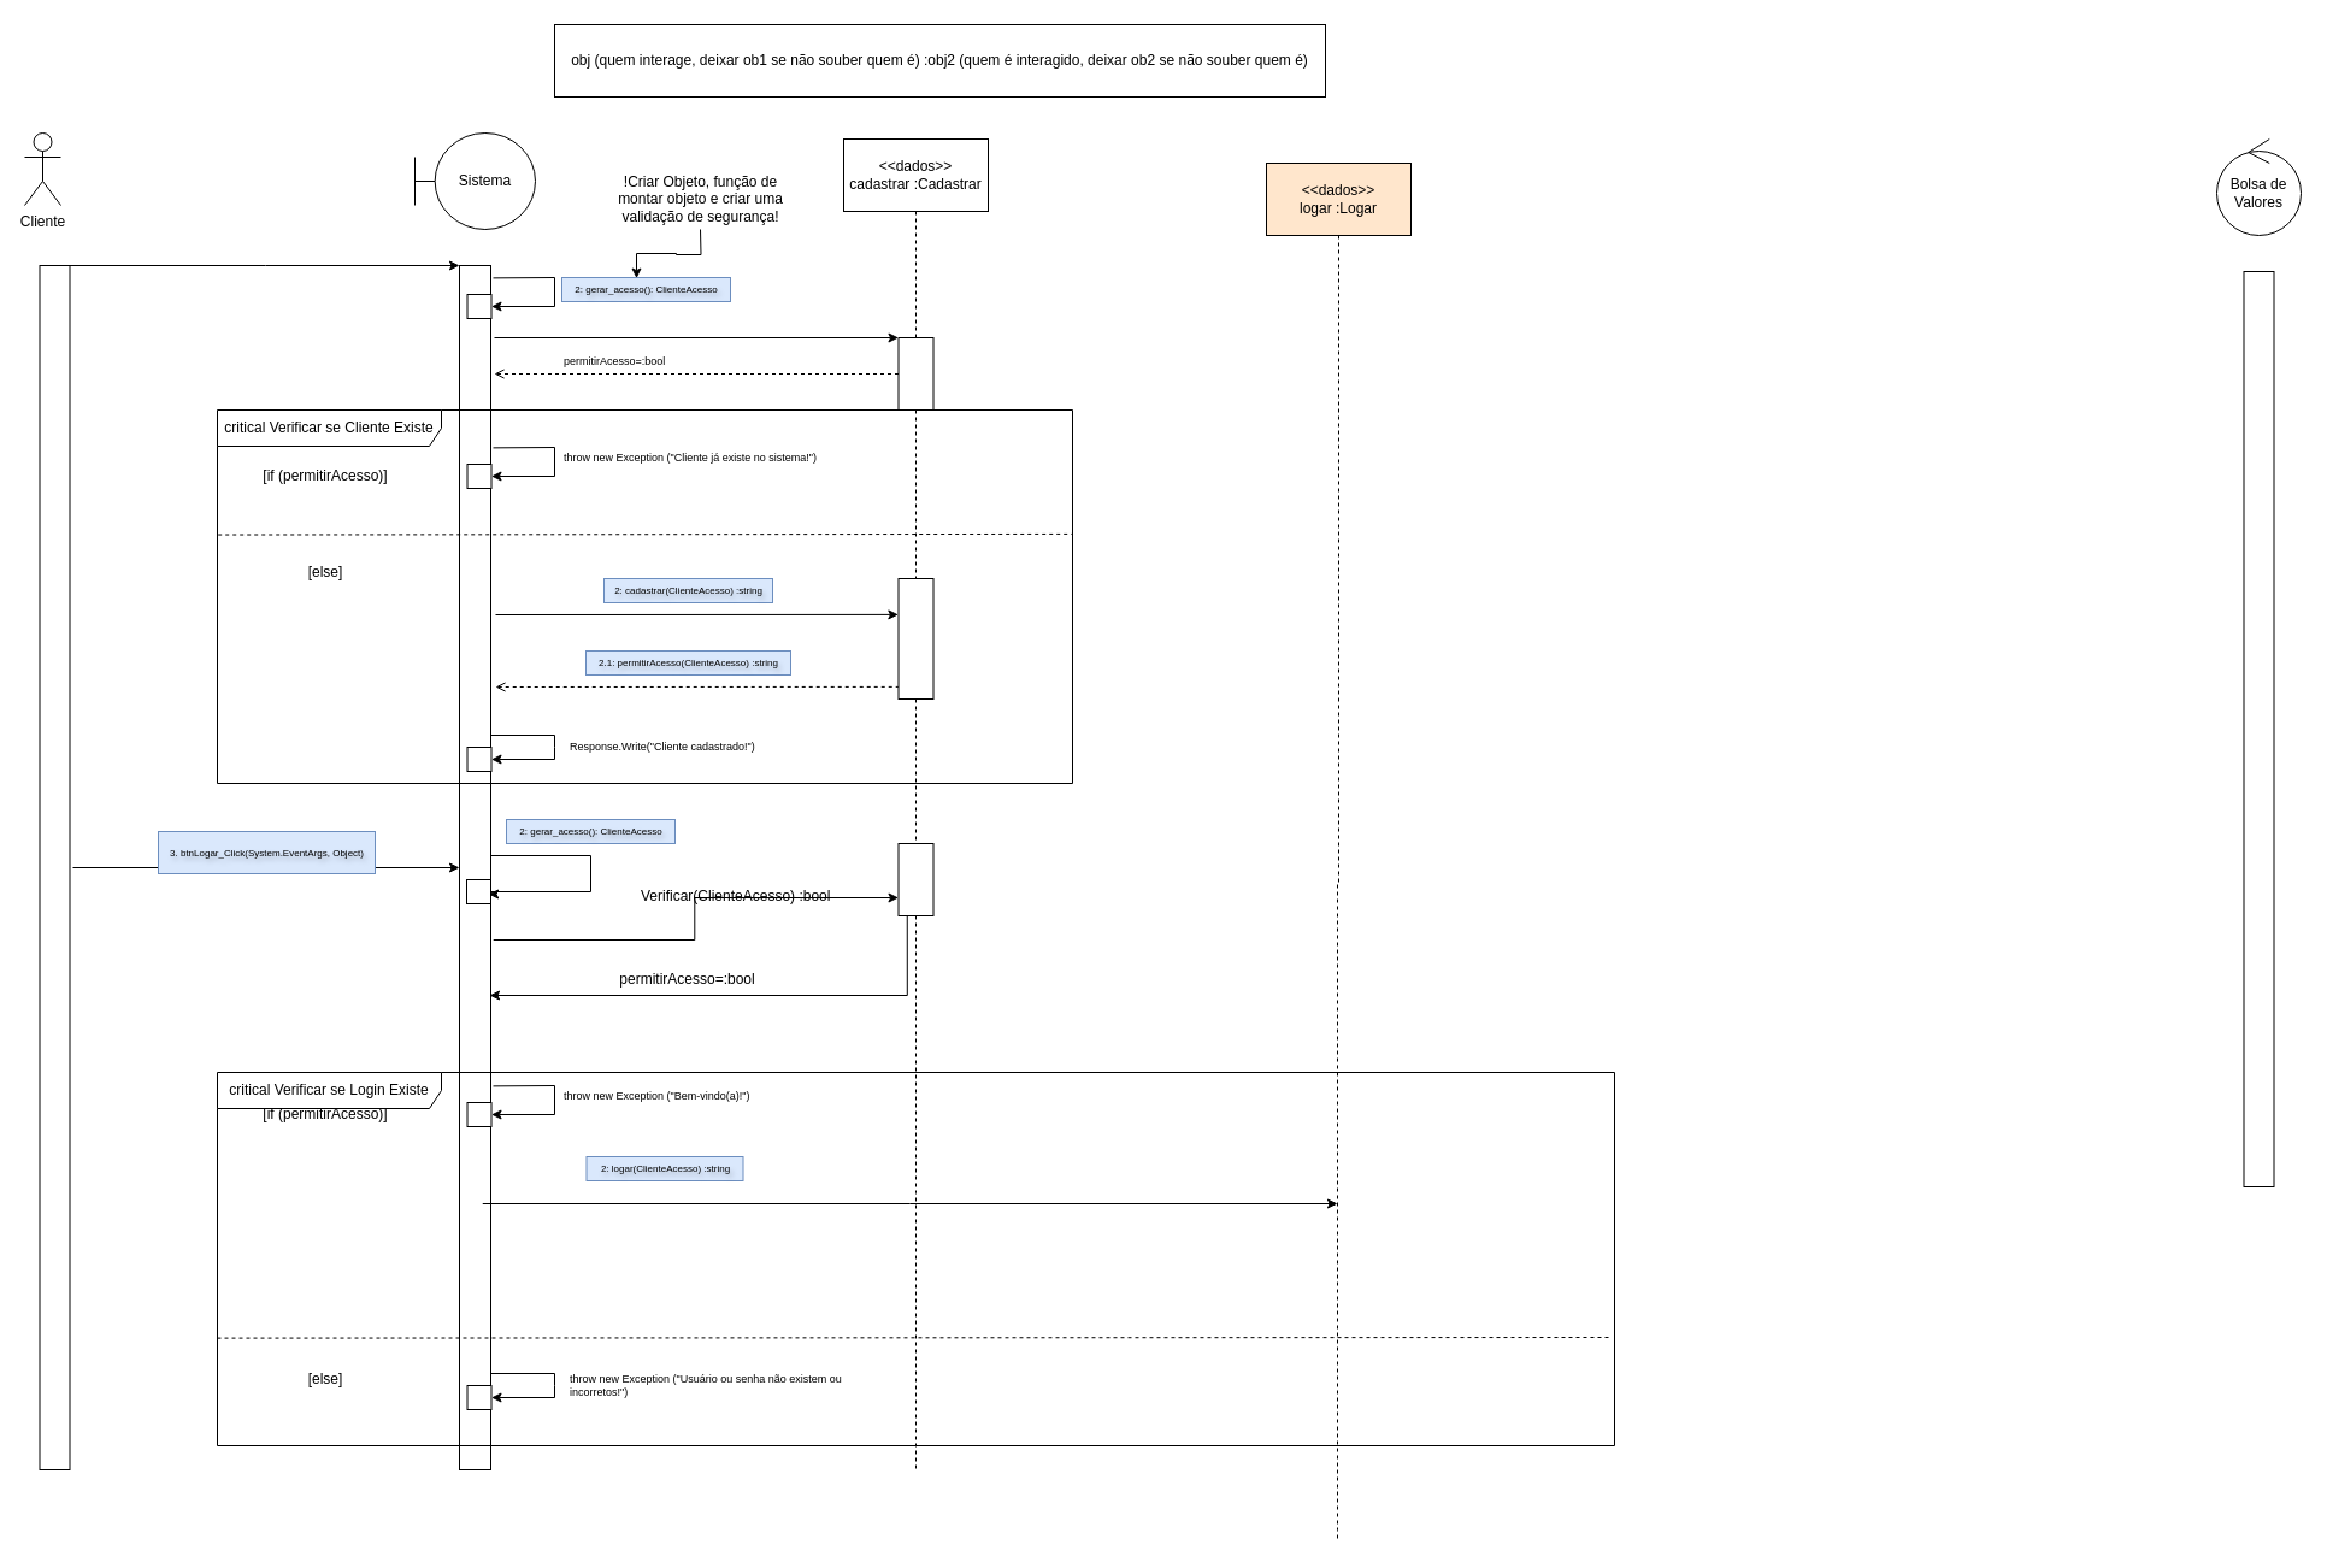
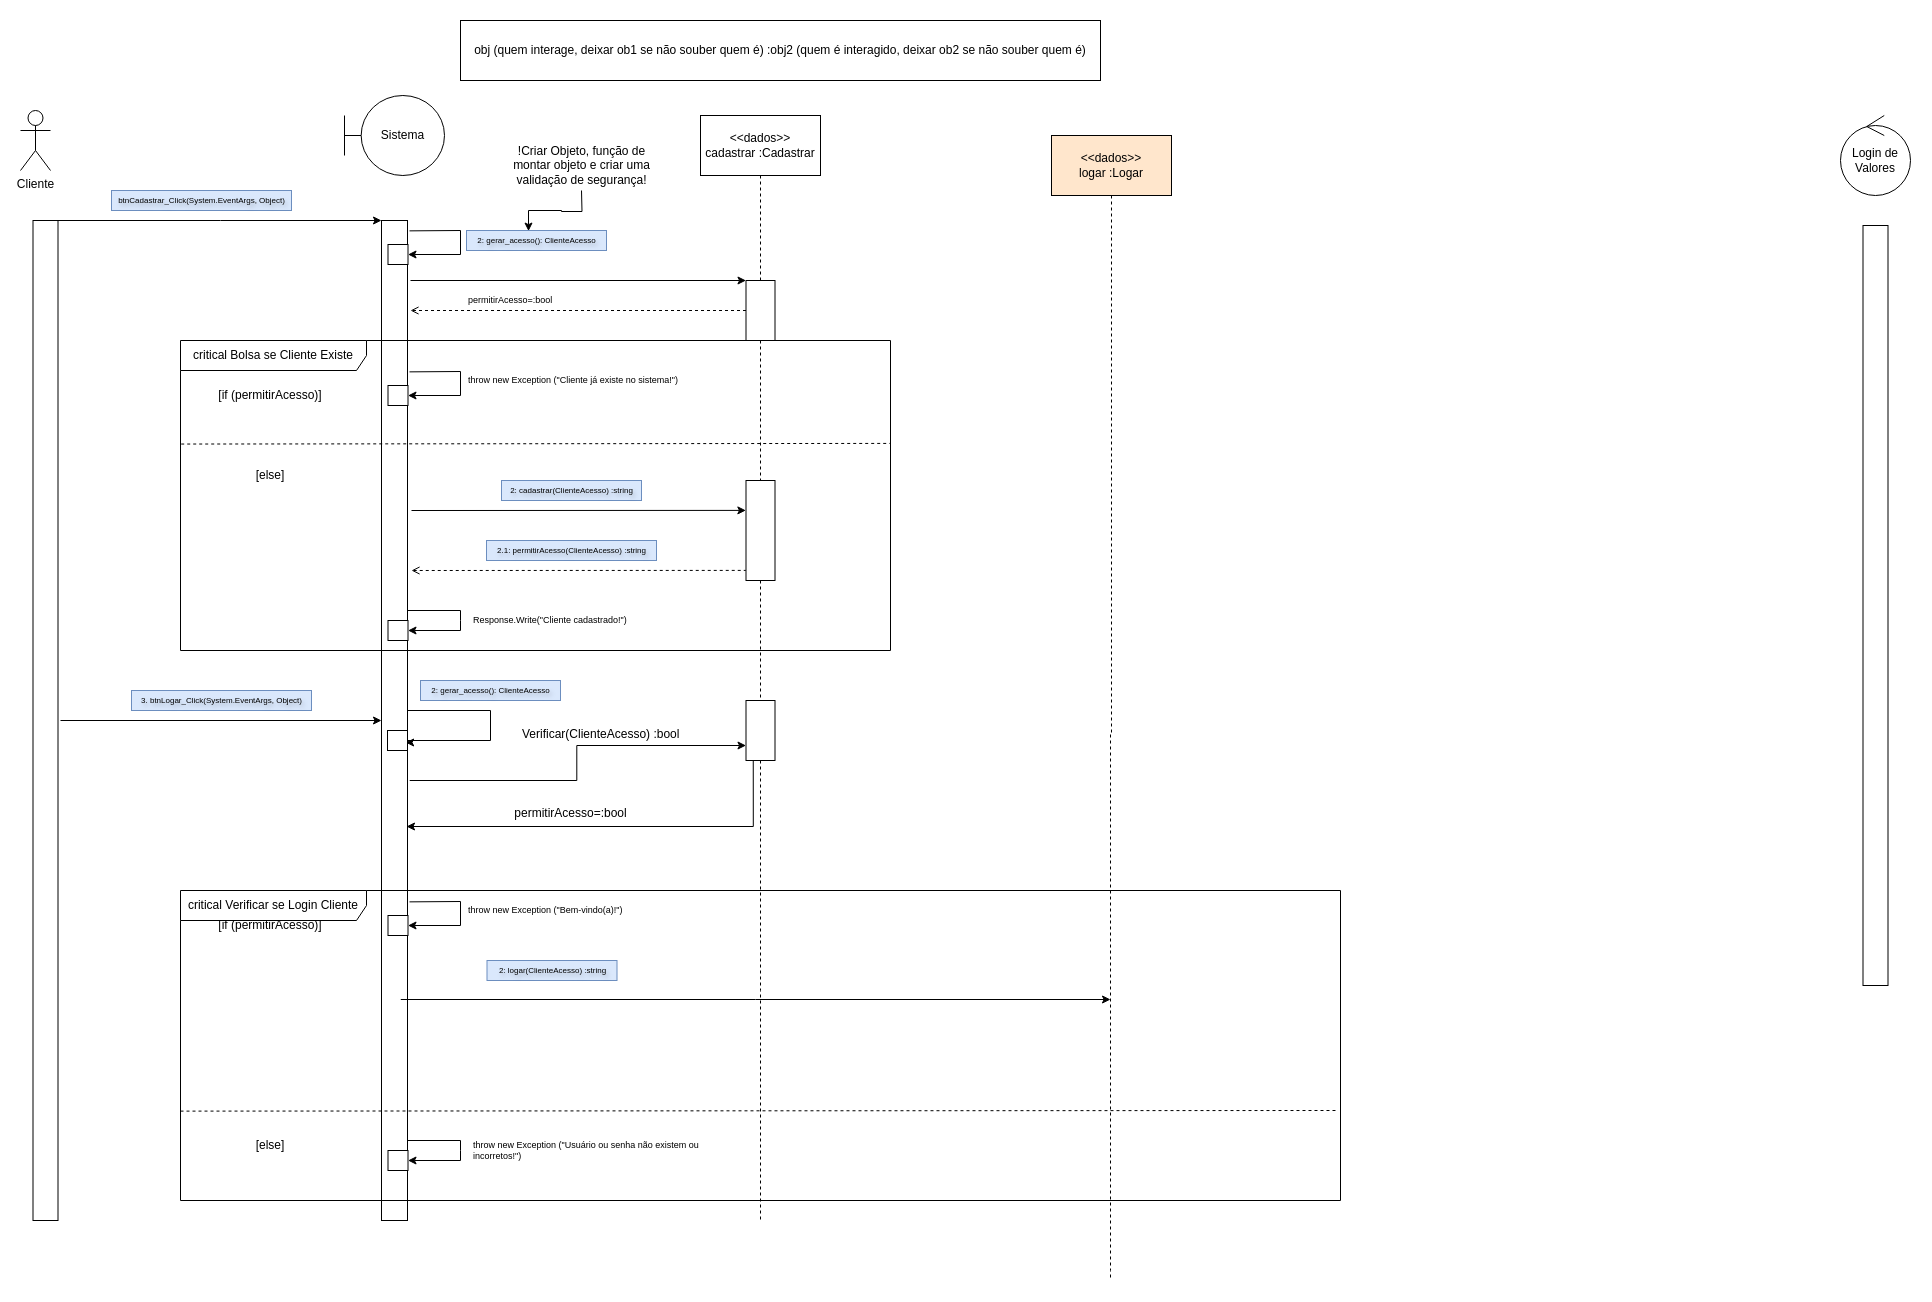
- <mxCell id="3" value="Sistema" style="shape=umlBoundary;whiteSpace=wrap;html=1;" parent="1" vertex="1"><mxGeometry x="344" y="110" width="100" height="80" as="geometry" /></mxCell>
+ <mxCell id="3" value="Sistema" style="shape=umlBoundary;whiteSpace=wrap;html=1;" parent="1" vertex="1"><mxGeometry x="344" y="95" width="100" height="80" as="geometry" /></mxCell>
- <mxCell id="4" value="Bolsa de Valores" style="ellipse;shape=umlControl;whiteSpace=wrap;html=1;" parent="1" vertex="1"><mxGeometry x="1840" y="115" width="70" height="80" as="geometry" /></mxCell>
+ <mxCell id="4" value="Login de Valores" style="ellipse;shape=umlControl;whiteSpace=wrap;html=1;" parent="1" vertex="1"><mxGeometry x="1840" y="115" width="70" height="80" as="geometry" /></mxCell>
+ <mxCell id="29" value="btnCadastrar_Click(System.EventArgs, Object)" style="text;html=1;align=center;verticalAlign=middle;resizable=0;points=[];autosize=1;strokeColor=#6c8ebf;fillColor=#dae8fc;fontSize=8;textShadow=1;" parent="1" vertex="1"><mxGeometry x="111" y="190" width="180" height="20" as="geometry" /></mxCell>
- <mxCell id="16" value="critical Verificar se Cliente Existe" style="shape=umlFrame;whiteSpace=wrap;html=1;pointerEvents=0;width=186;height=30;" parent="1" vertex="1"><mxGeometry x="180" y="340" width="710" height="310" as="geometry" /></mxCell>
+ <mxCell id="16" value="critical Bolsa se Cliente Existe" style="shape=umlFrame;whiteSpace=wrap;html=1;pointerEvents=0;width=186;height=30;" parent="1" vertex="1"><mxGeometry x="180" y="340" width="710" height="310" as="geometry" /></mxCell>
- <mxCell id="15" value="3. btnLogar_Click(System.EventArgs, Object)" style="text;html=1;align=center;verticalAlign=middle;resizable=0;points=[];autosize=1;strokeColor=#6c8ebf;fillColor=#dae8fc;fontSize=8;textShadow=1;" parent="1" vertex="1"><mxGeometry x="131" y="690" width="180" height="35" as="geometry" /></mxCell>
+ <mxCell id="15" value="3. btnLogar_Click(System.EventArgs, Object)" style="text;html=1;align=center;verticalAlign=middle;resizable=0;points=[];autosize=1;strokeColor=#6c8ebf;fillColor=#dae8fc;fontSize=8;textShadow=1;" parent="1" vertex="1"><mxGeometry x="131" y="690" width="180" height="20" as="geometry" /></mxCell>
- <mxCell id="60" value="Verificar(ClienteAcesso) :bool" style="text;whiteSpace=wrap;html=1;" vertex="1" parent="1"><mxGeometry x="530" y="730" width="200" height="40" as="geometry" /></mxCell>
+ <mxCell id="60" value="Verificar(ClienteAcesso) :bool" style="text;whiteSpace=wrap;html=1;" vertex="1" parent="1"><mxGeometry x="520" y="720" width="200" height="40" as="geometry" /></mxCell>
- <mxCell id="40" value="critical Verificar se Login Existe" style="shape=umlFrame;whiteSpace=wrap;html=1;pointerEvents=0;width=186;height=30;" parent="1" vertex="1"><mxGeometry x="180" y="890" width="1160" height="310" as="geometry" /></mxCell>
+ <mxCell id="40" value="critical Verificar se Login Cliente" style="shape=umlFrame;whiteSpace=wrap;html=1;pointerEvents=0;width=186;height=30;" parent="1" vertex="1"><mxGeometry x="180" y="890" width="1160" height="310" as="geometry" /></mxCell>
